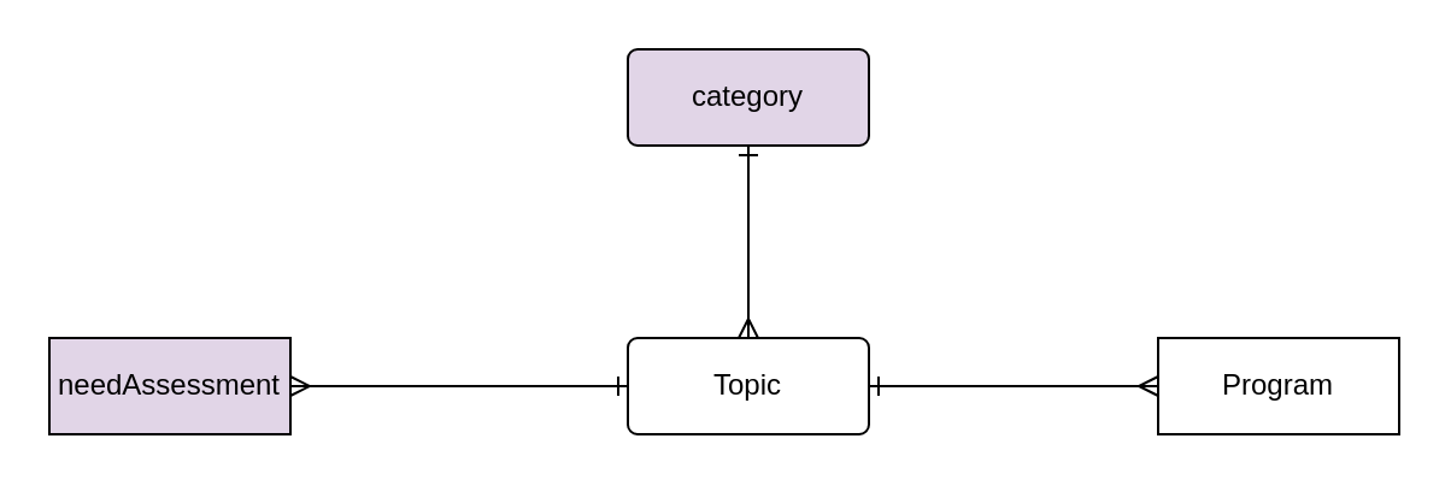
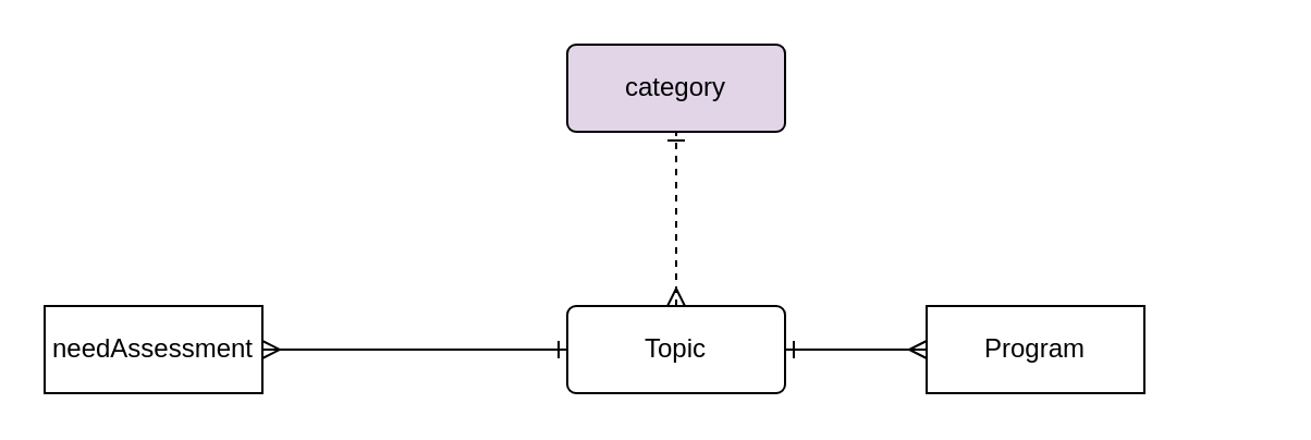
- <mxCell id="2" value="" style="edgeStyle=orthogonalEdgeStyle;rounded=0;orthogonalLoop=1;jettySize=auto;html=1;startArrow=ERmany;startFill=0;endArrow=ERone;endFill=0;" edge="1" parent="1" source="3" target="4"><mxGeometry relative="1" as="geometry" /></mxCell>
+ <mxCell id="2" value="" style="edgeStyle=orthogonalEdgeStyle;rounded=0;orthogonalLoop=1;jettySize=auto;html=1;startArrow=ERmany;startFill=0;endArrow=ERone;endFill=0;dashed=1;" edge="1" parent="1" source="3" target="4"><mxGeometry relative="1" as="geometry" /></mxCell>
- <mxCell id="6" value="needAssessment" style="whiteSpace=wrap;html=1;align=center;fillColor=#e1d5e7;" vertex="1" parent="1"><mxGeometry x="20" y="140" width="100" height="40" as="geometry" /></mxCell>
+ <mxCell id="6" value="needAssessment" style="whiteSpace=wrap;html=1;align=center;" vertex="1" parent="1"><mxGeometry x="20" y="140" width="100" height="40" as="geometry" /></mxCell>
- <mxCell id="8" value="Program" style="whiteSpace=wrap;html=1;align=center;" vertex="1" parent="1"><mxGeometry x="480" y="140" width="100" height="40" as="geometry" /></mxCell>
+ <mxCell id="8" value="Program" style="whiteSpace=wrap;html=1;align=center;" vertex="1" parent="1"><mxGeometry x="425" y="140" width="100" height="40" as="geometry" /></mxCell>
